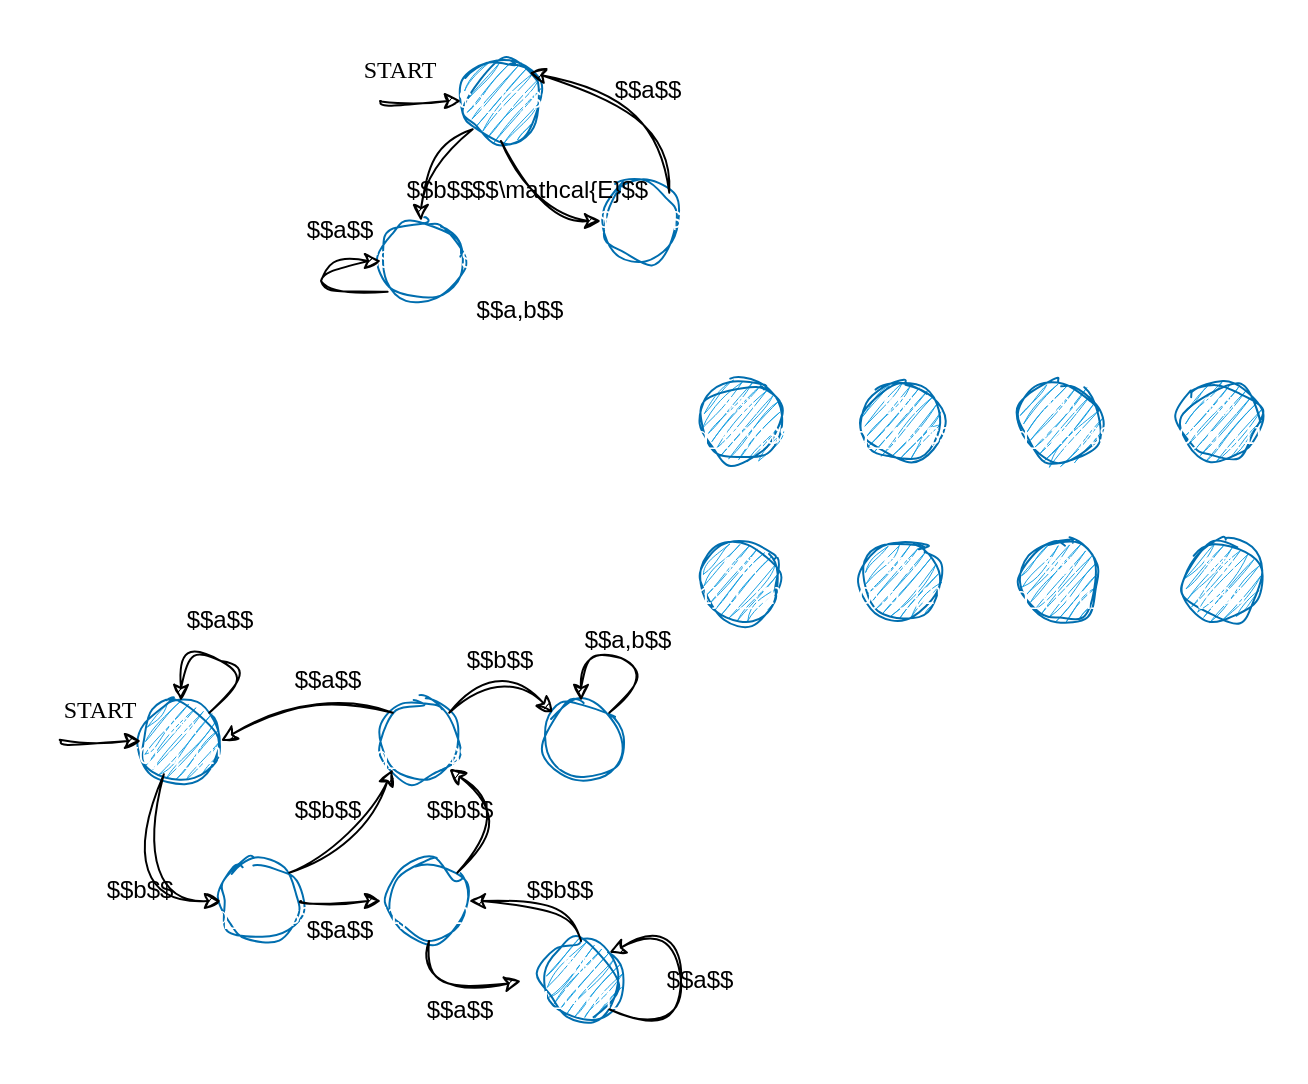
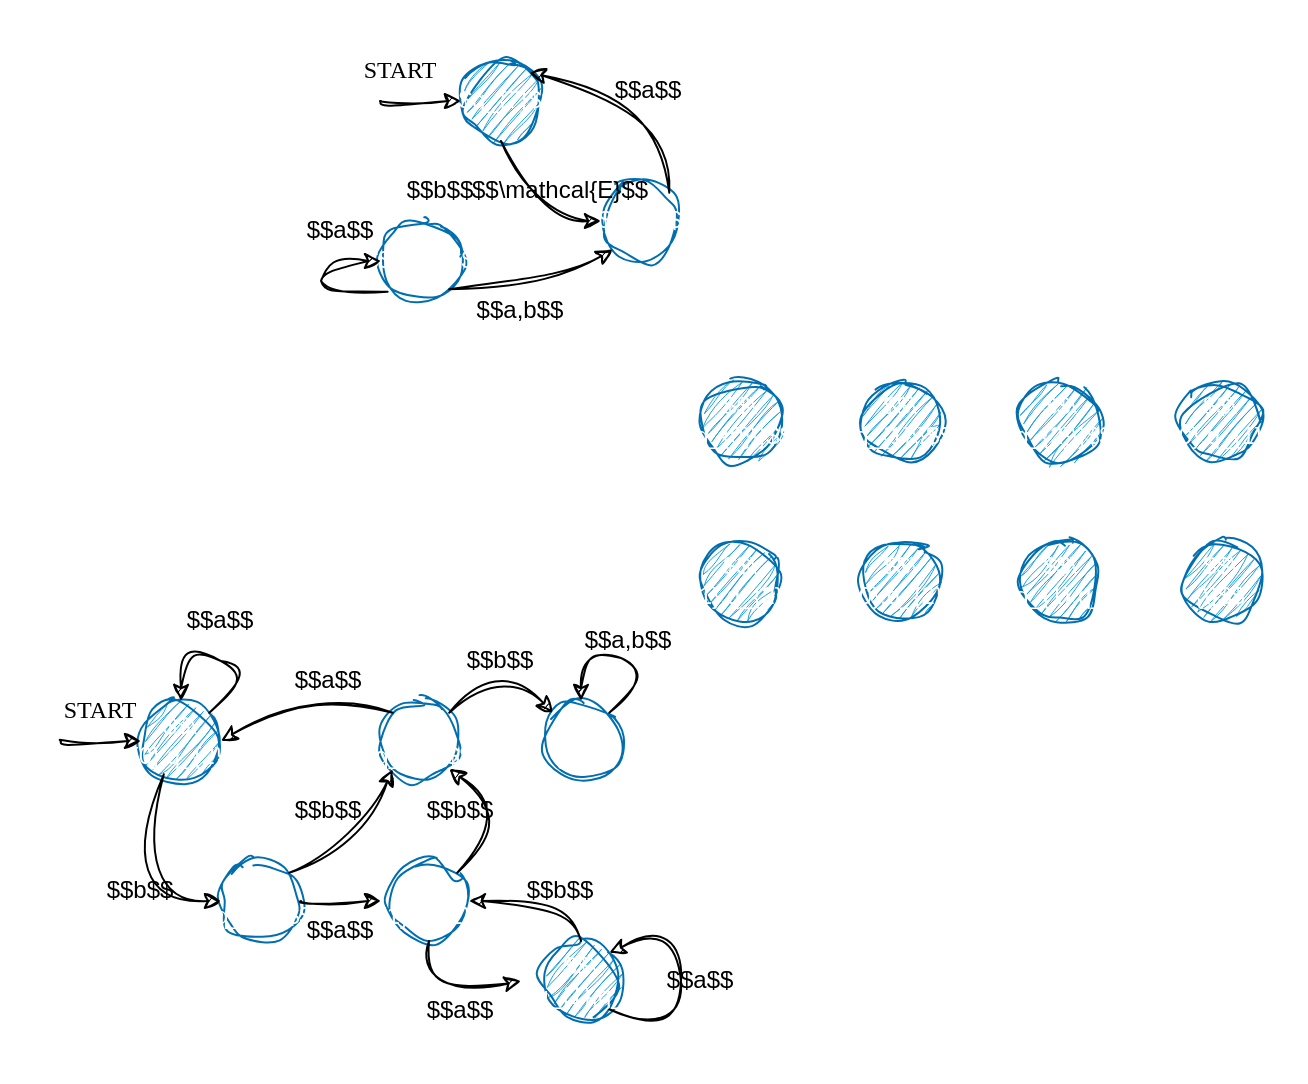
- <mxCell id="4" value="" style="curved=1;endArrow=classic;html=1;rounded=0;exitX=0;exitY=1;exitDx=0;exitDy=0;entryX=0.5;entryY=0;entryDx=0;entryDy=0;sketch=1;curveFitting=1;jiggle=2;" parent="1" source="2" target="3" edge="1"><mxGeometry width="50" height="50" relative="1" as="geometry"><mxPoint x="304" y="126" as="sourcePoint" /><mxPoint x="356" y="126" as="targetPoint" /><Array as="points"><mxPoint x="210" y="80" /></Array></mxGeometry></mxCell>
+ <mxCell id="6" value="" style="curved=1;endArrow=classic;html=1;rounded=0;exitX=1;exitY=1;exitDx=0;exitDy=0;entryX=0;entryY=1;entryDx=0;entryDy=0;sketch=1;curveFitting=1;jiggle=2;" parent="1" source="3" target="5" edge="1"><mxGeometry width="50" height="50" relative="1" as="geometry"><mxPoint x="350" y="49.79" as="sourcePoint" /><mxPoint x="390" y="49.79" as="targetPoint" /><Array as="points"><mxPoint x="280" y="140" /></Array></mxGeometry></mxCell>
